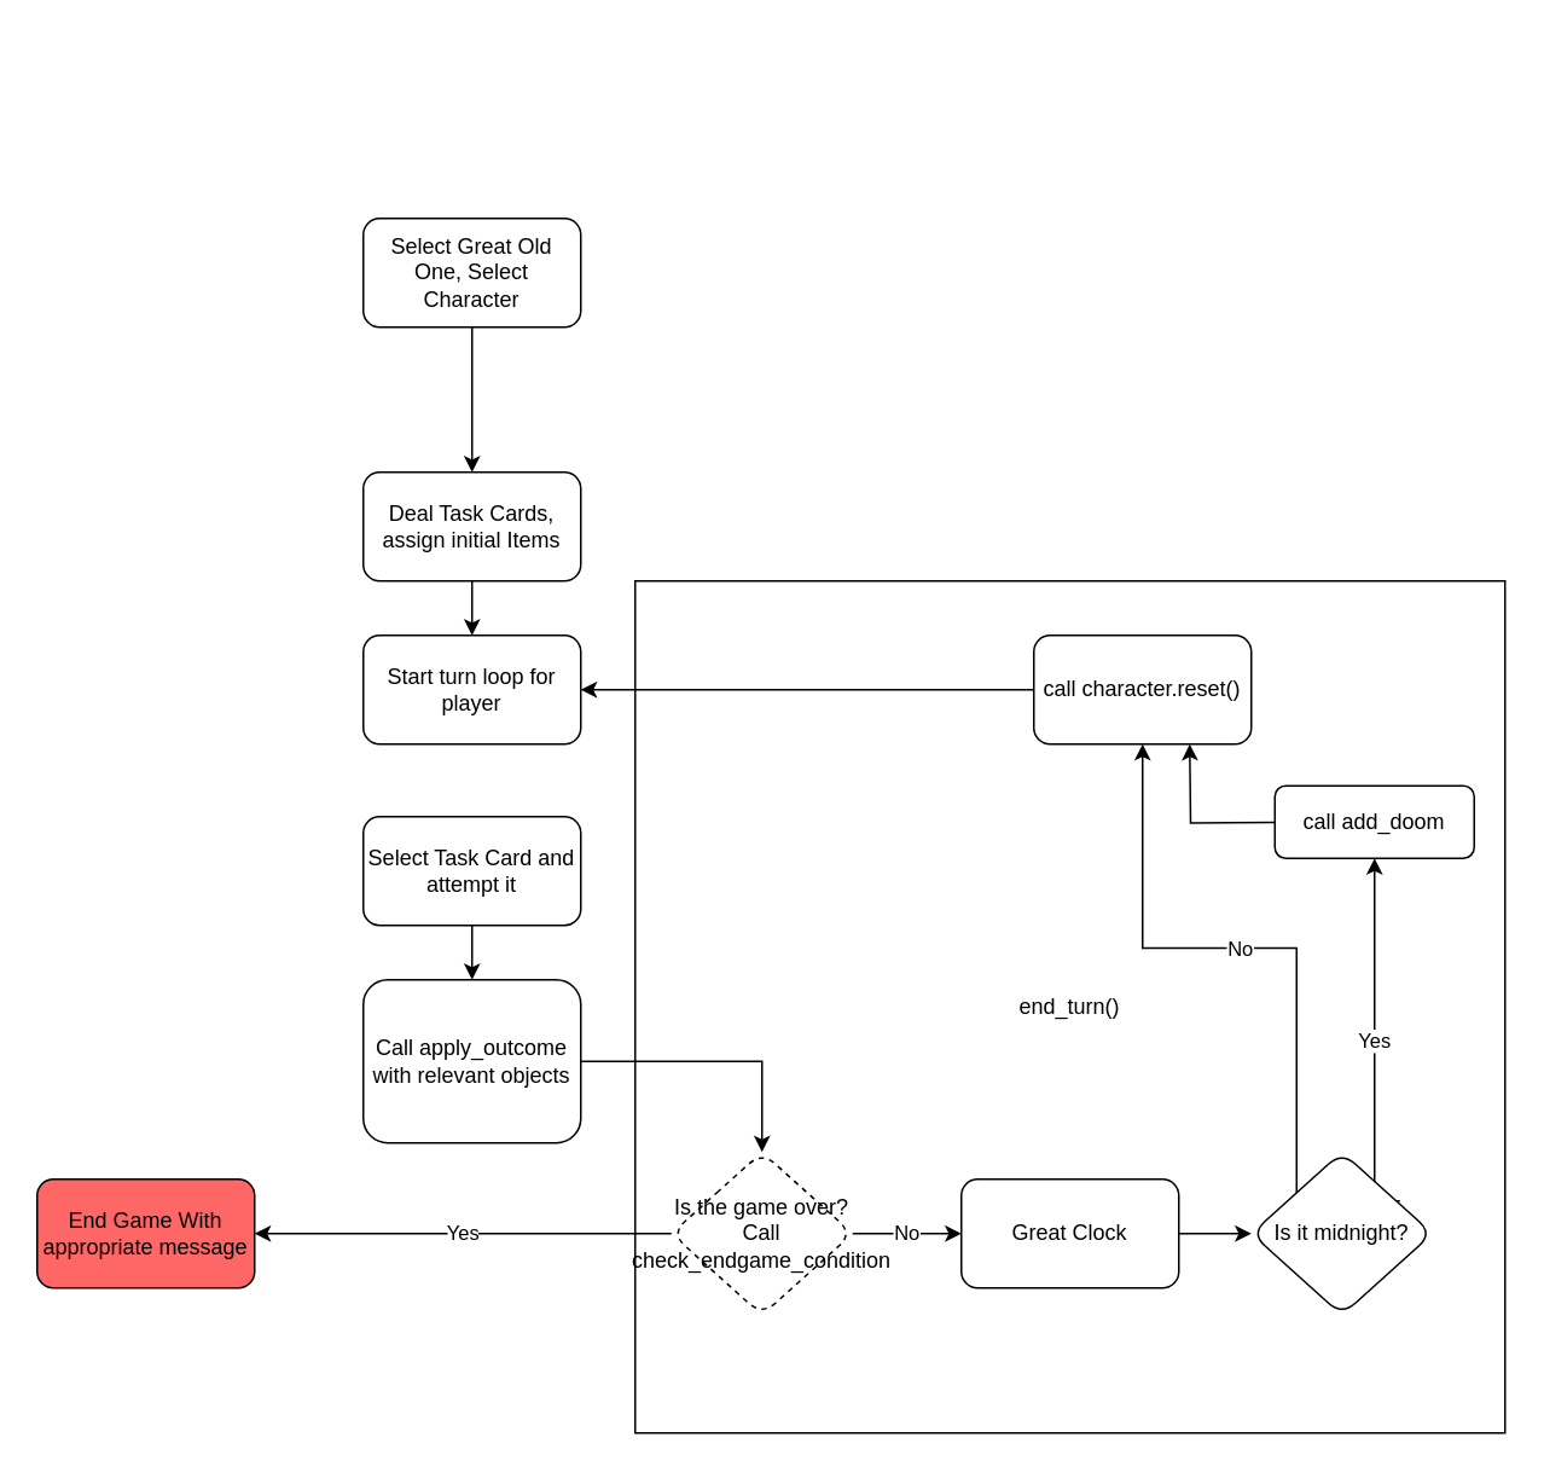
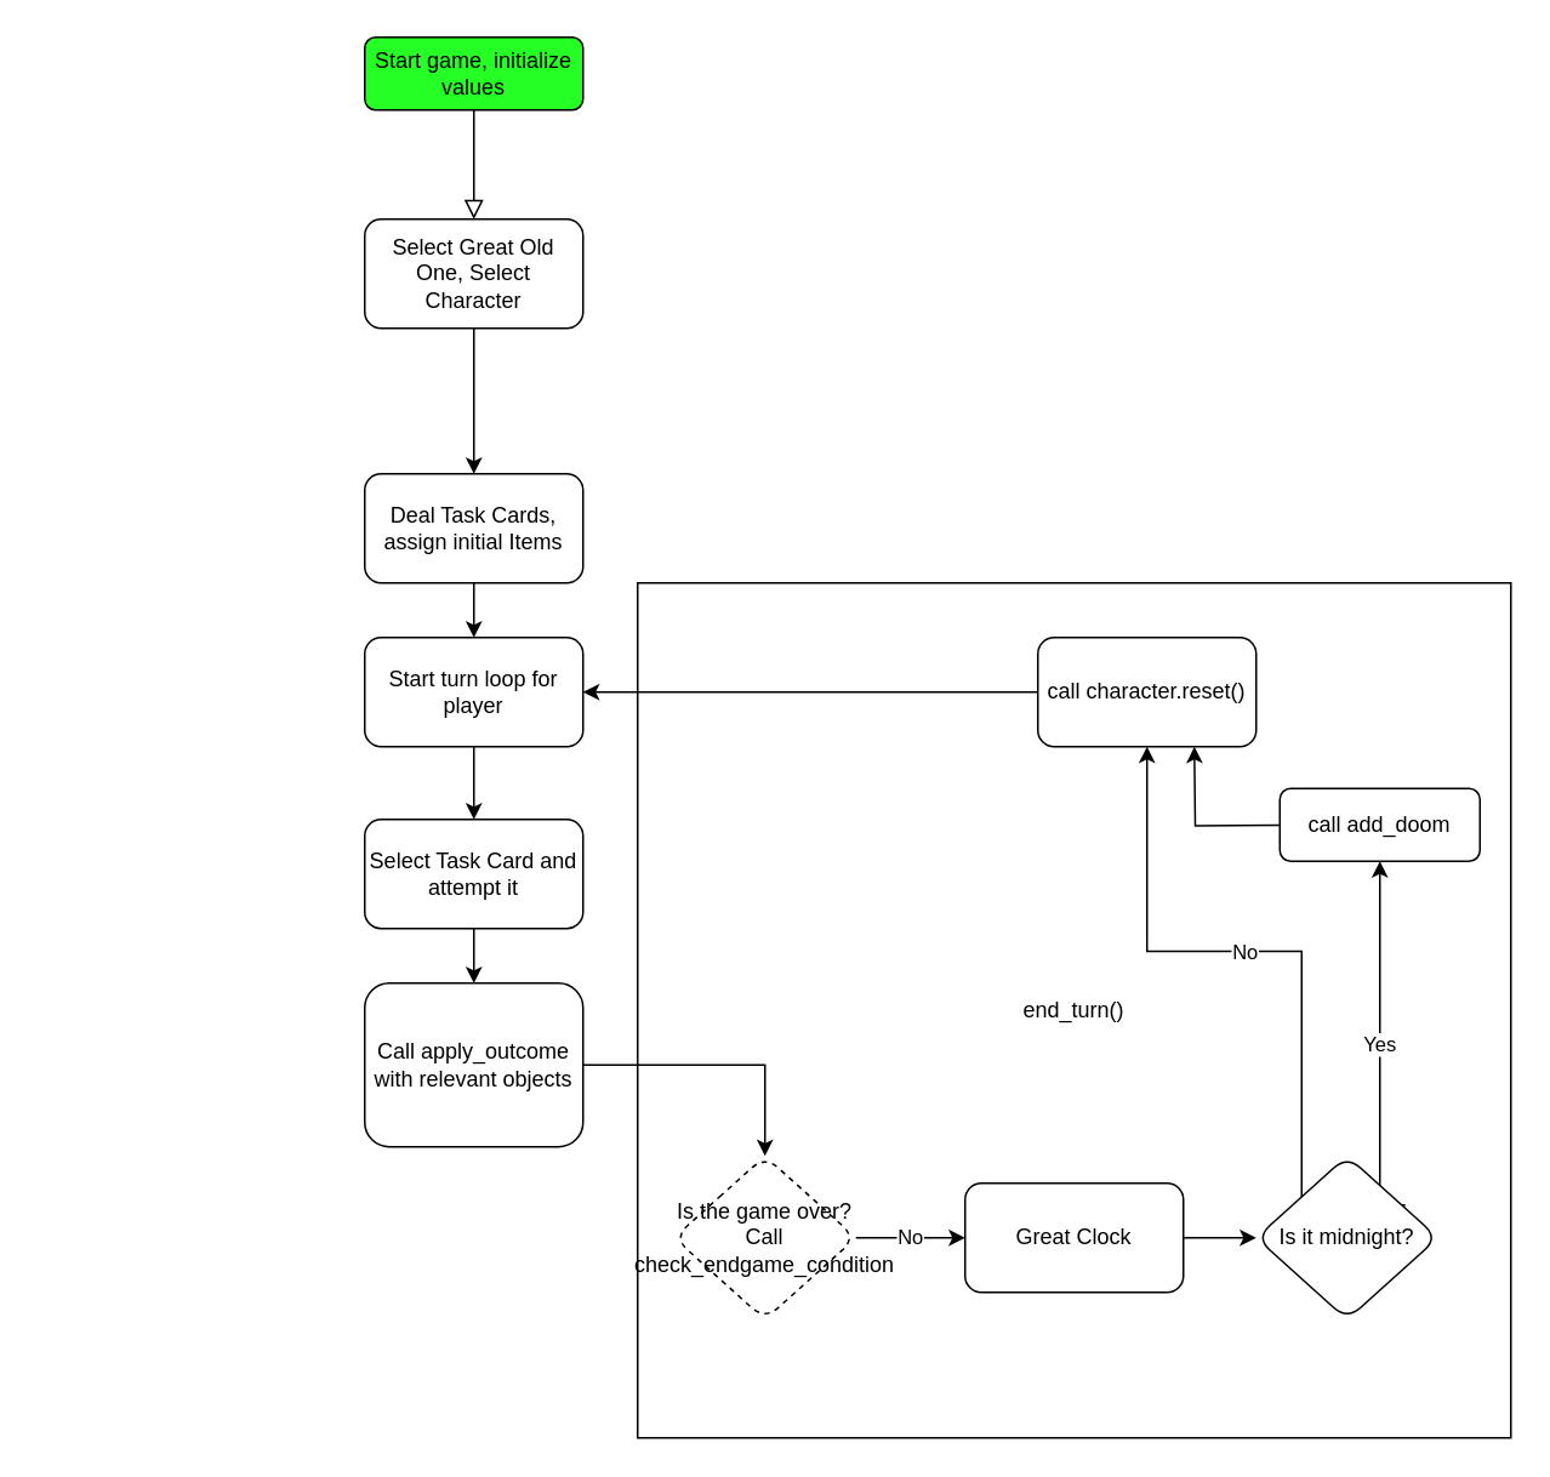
+ <mxCell id="4" value="Start game, initialize values" style="rounded=1;whiteSpace=wrap;html=1;fontSize=12;glass=0;strokeWidth=1;shadow=0;fillColor=#26FF26;" parent="1" vertex="1"><mxGeometry x="200" y="20" width="120" height="40" as="geometry" /></mxCell>
+ <mxCell id="3" value="" style="rounded=0;html=1;jettySize=auto;orthogonalLoop=1;fontSize=11;endArrow=block;endFill=0;endSize=8;strokeWidth=1;shadow=0;labelBackgroundColor=none;edgeStyle=orthogonalEdgeStyle;entryX=0.5;entryY=0;entryDx=0;entryDy=0;" parent="1" source="4" target="6" edge="1"><mxGeometry relative="1" as="geometry"><mxPoint x="260" y="120" as="targetPoint" /></mxGeometry></mxCell>
+ <mxCell id="9" value="" style="edgeStyle=orthogonalEdgeStyle;rounded=0;orthogonalLoop=1;jettySize=auto;html=1;" edge="1" parent="1" source="10" target="19"><mxGeometry relative="1" as="geometry" /></mxCell>
- <mxCell id="16" value="End Game With appropriate message" style="whiteSpace=wrap;html=1;rounded=1;fillColor=#FF6666;" vertex="1" parent="1"><mxGeometry x="20" y="650" width="120" height="60" as="geometry" /></mxCell>
- <mxCell id="14" value="Yes" style="edgeStyle=orthogonalEdgeStyle;rounded=0;orthogonalLoop=1;jettySize=auto;html=1;" edge="1" parent="1" source="15" target="16"><mxGeometry relative="1" as="geometry" /></mxCell>
